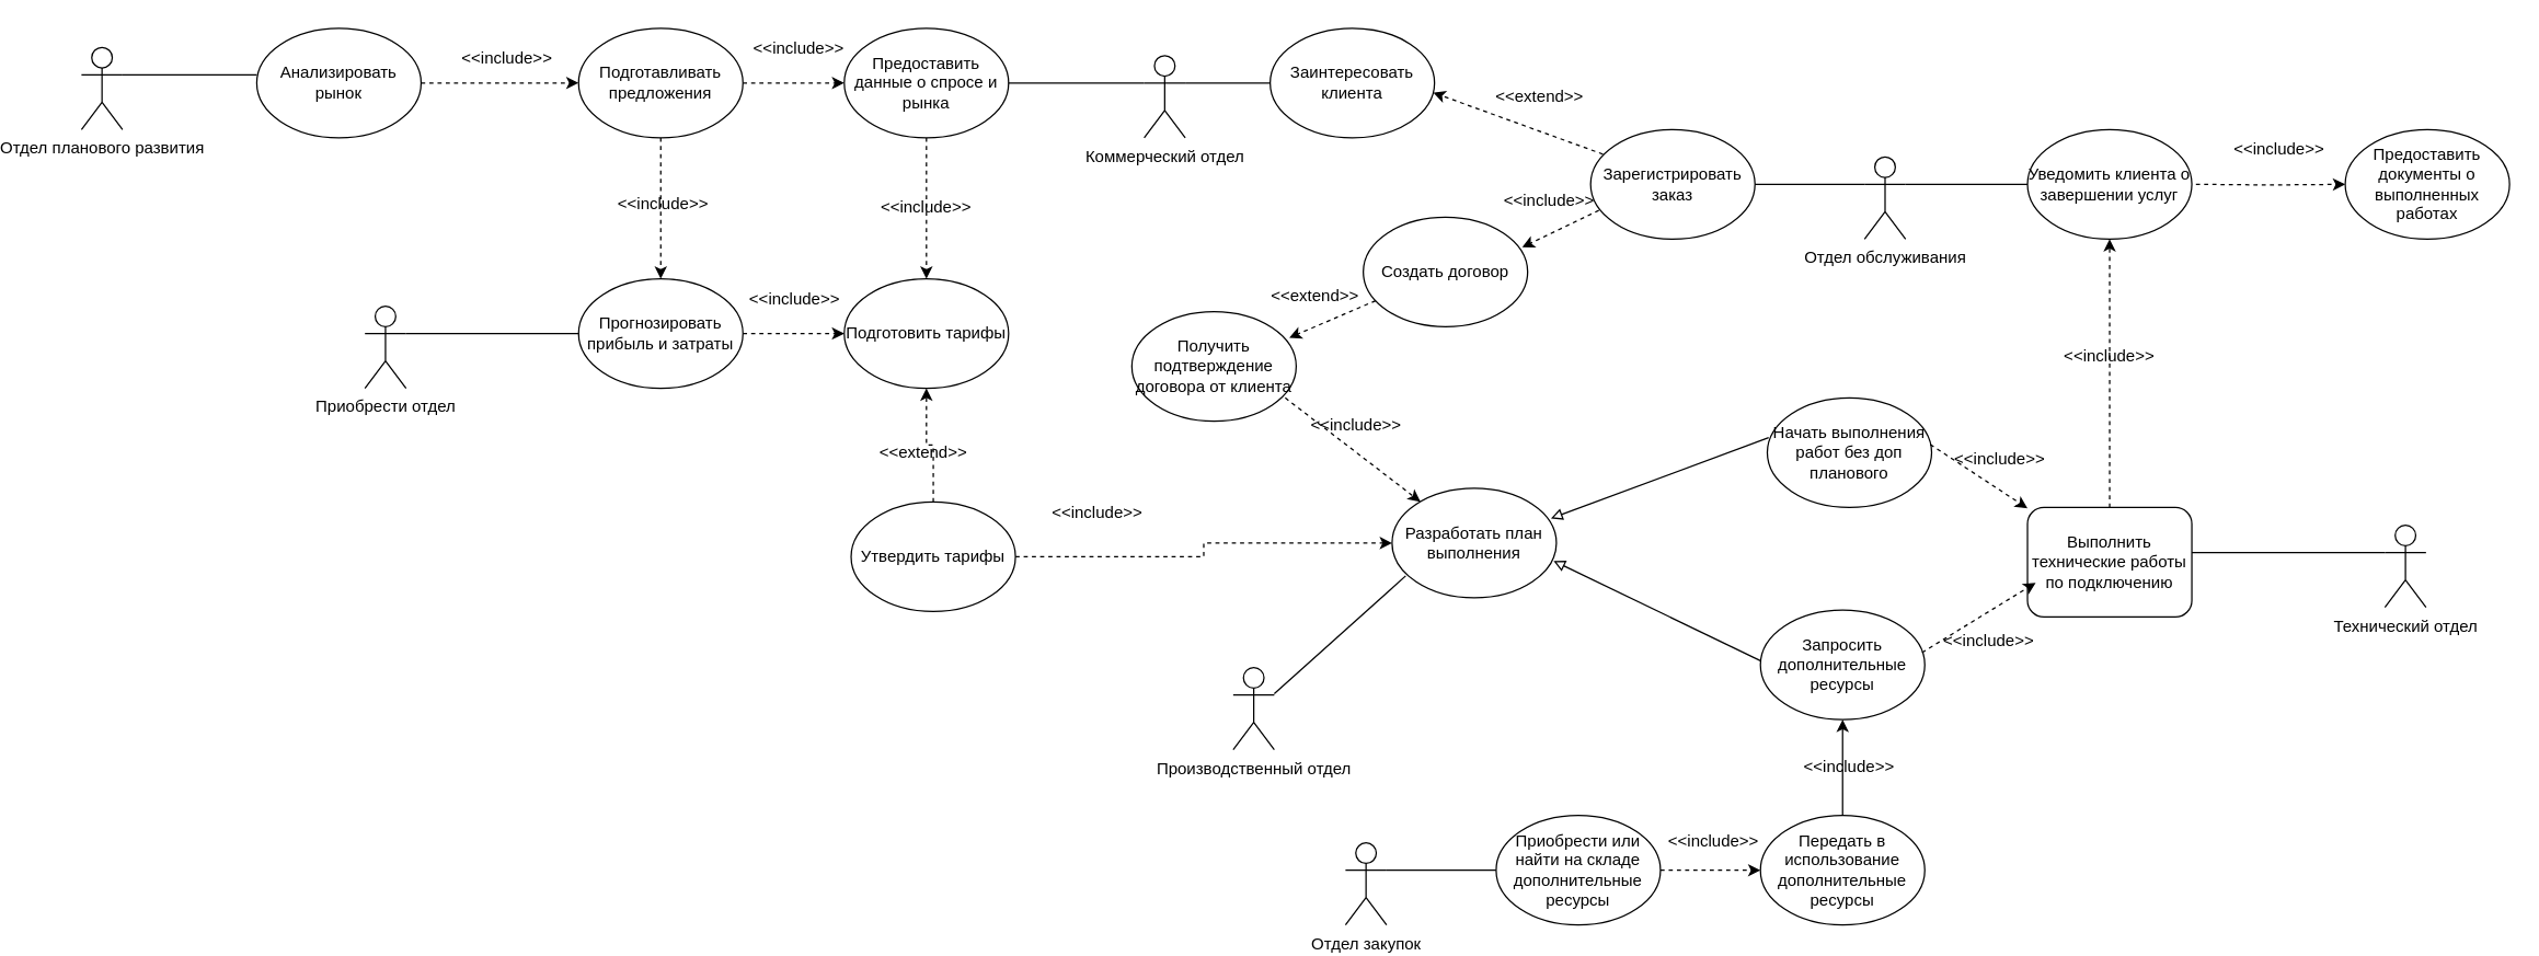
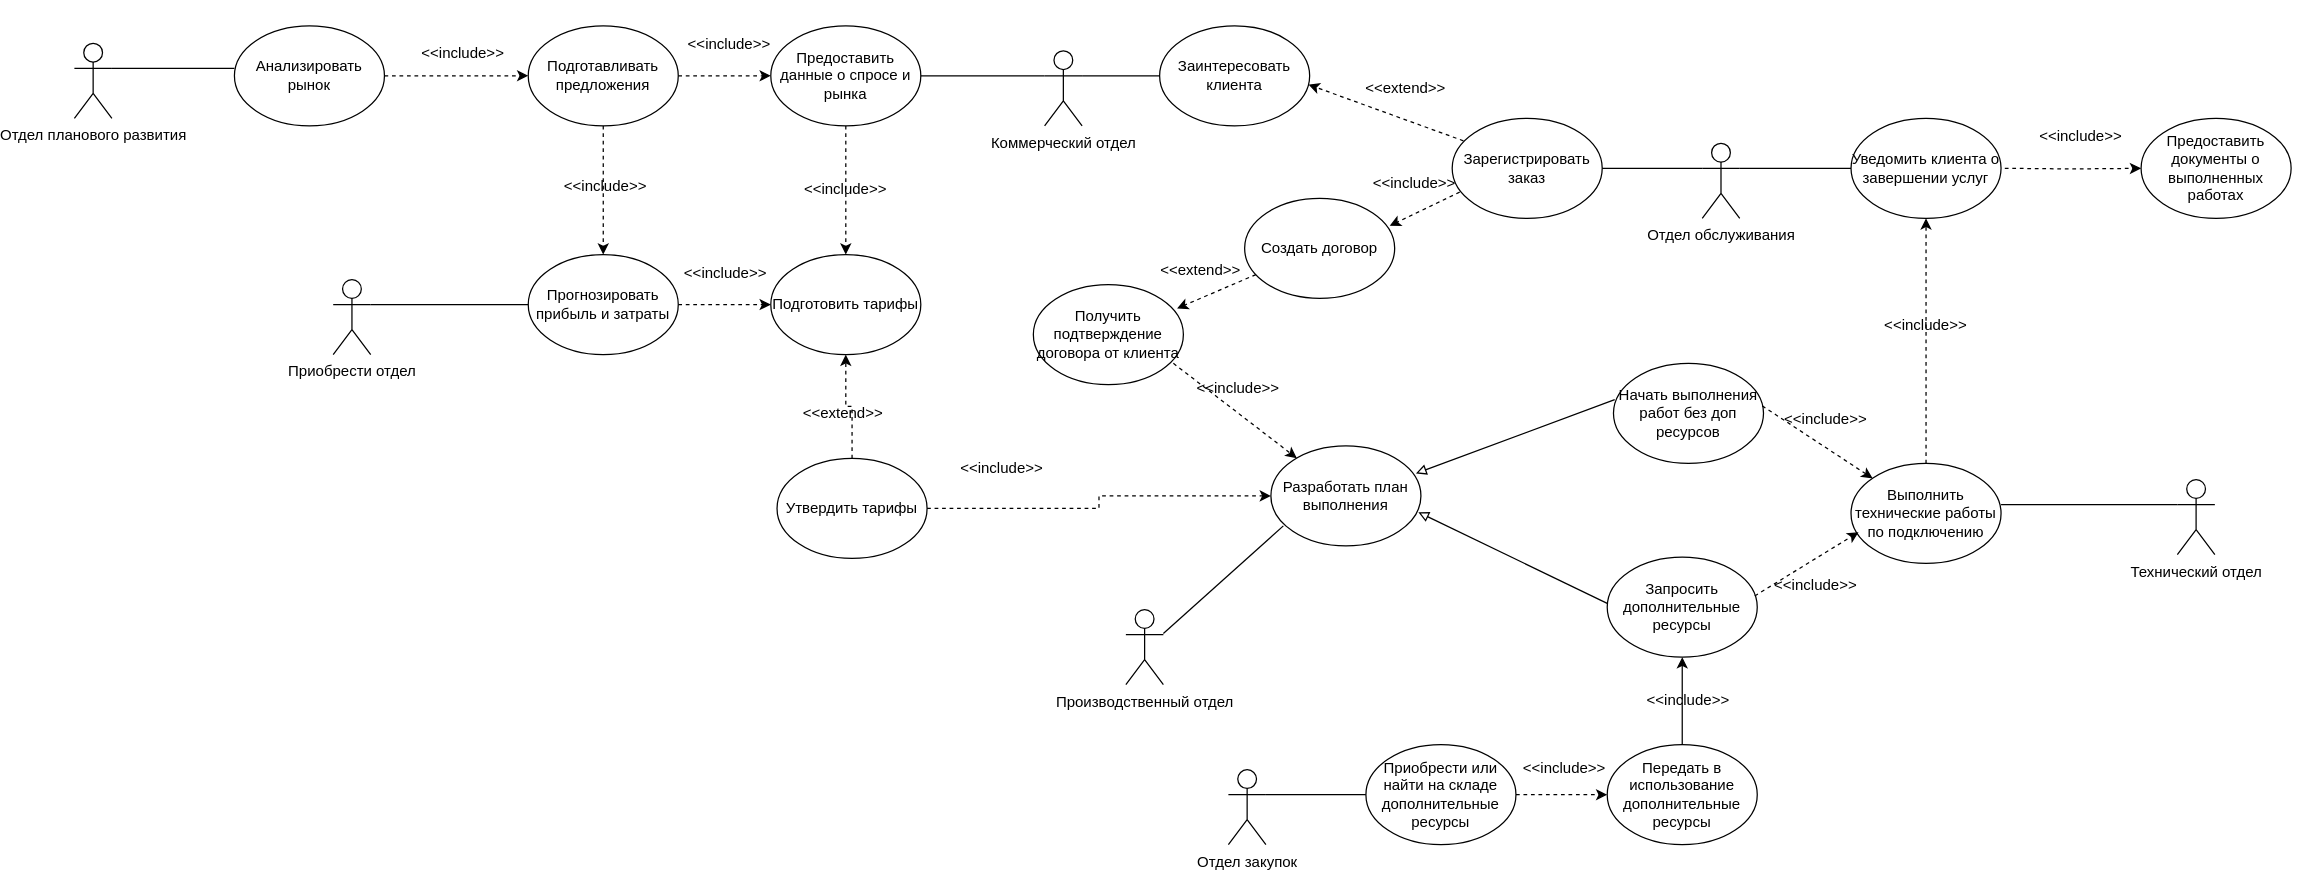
- <mxCell id="29" value="Начать выполнения работ без доп планового" style="ellipse;whiteSpace=wrap;html=1;" vertex="1" parent="1"><mxGeometry x="1251" y="290" width="120" height="80" as="geometry" /></mxCell>
+ <mxCell id="29" value="Начать выполнения работ без доп ресурсов" style="ellipse;whiteSpace=wrap;html=1;" vertex="1" parent="1"><mxGeometry x="1251" y="290" width="120" height="80" as="geometry" /></mxCell>
- <mxCell id="34" value="Выполнить технические работы по подключению" style="whiteSpace=wrap;html=1;rounded=1;" vertex="1" parent="1"><mxGeometry x="1441" y="370" width="120" height="80" as="geometry" /></mxCell>
+ <mxCell id="34" value="Выполнить технические работы по подключению" style="ellipse;whiteSpace=wrap;html=1;" vertex="1" parent="1"><mxGeometry x="1441" y="370" width="120" height="80" as="geometry" /></mxCell>
